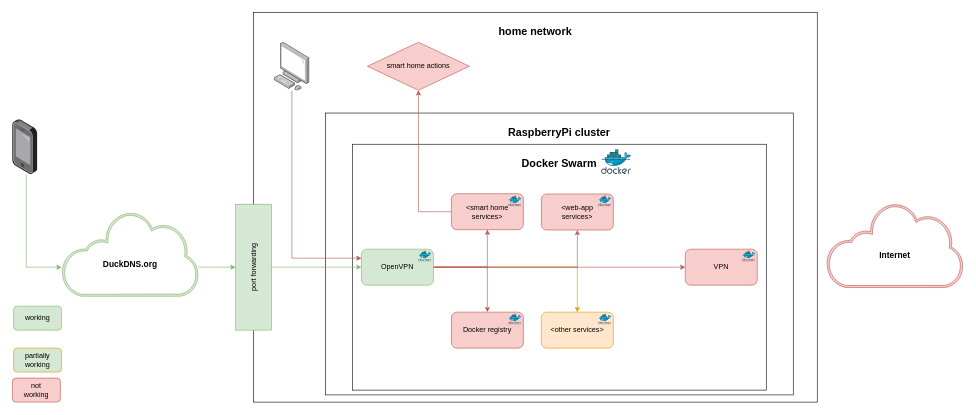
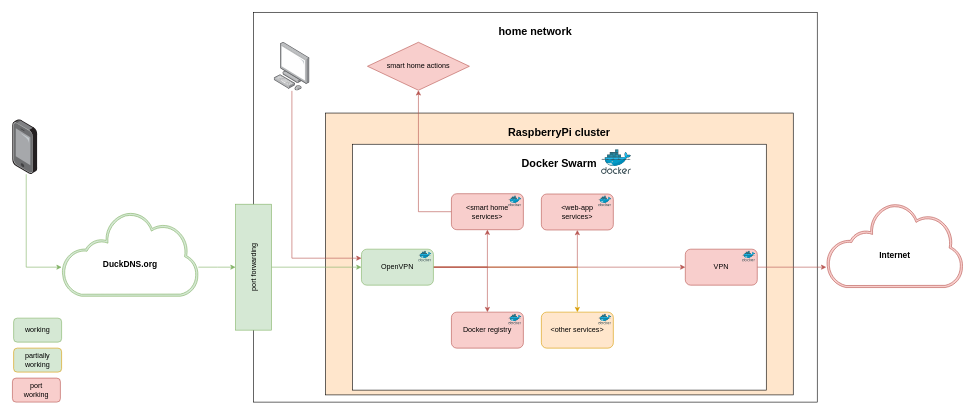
- <mxCell id="3" value="&lt;h2&gt;RaspberryPi cluster&lt;/h2&gt;" style="rounded=0;whiteSpace=wrap;html=1;verticalAlign=top;" parent="1" vertex="1"><mxGeometry x="542" y="188" width="780" height="470" as="geometry" /></mxCell>
+ <mxCell id="3" value="&lt;h2&gt;RaspberryPi cluster&lt;/h2&gt;" style="rounded=0;whiteSpace=wrap;html=1;verticalAlign=top;fillColor=#ffe6cc;" parent="1" vertex="1"><mxGeometry x="542" y="188" width="780" height="470" as="geometry" /></mxCell>
+ <mxCell id="26" style="edgeStyle=orthogonalEdgeStyle;rounded=0;orthogonalLoop=1;jettySize=auto;html=1;fillColor=#f8cecc;strokeColor=#b85450;" parent="1" source="27" target="28" edge="1"><mxGeometry relative="1" as="geometry"><Array as="points"><mxPoint x="1442" y="445" /><mxPoint x="1442" y="445" /></Array></mxGeometry></mxCell>
- <mxCell id="30" value="working" style="rounded=1;whiteSpace=wrap;html=1;fillColor=#d5e8d4;strokeColor=#82b366;" parent="1" vertex="1"><mxGeometry x="22" y="510" width="80" height="40" as="geometry" /></mxCell>
+ <mxCell id="30" value="working" style="rounded=1;whiteSpace=wrap;html=1;fillColor=#d5e8d4;strokeColor=#82b366;" parent="1" vertex="1"><mxGeometry x="22" y="530" width="80" height="40" as="geometry" /></mxCell>
- <mxCell id="31" value="not&lt;br&gt;working" style="rounded=1;whiteSpace=wrap;html=1;fillColor=#f8cecc;strokeColor=#b85450;" parent="1" vertex="1"><mxGeometry x="20" y="630" width="80" height="40" as="geometry" /></mxCell>
+ <mxCell id="31" value="port&lt;br&gt;working" style="rounded=1;whiteSpace=wrap;html=1;fillColor=#f8cecc;strokeColor=#b85450;" parent="1" vertex="1"><mxGeometry x="20" y="630" width="80" height="40" as="geometry" /></mxCell>
